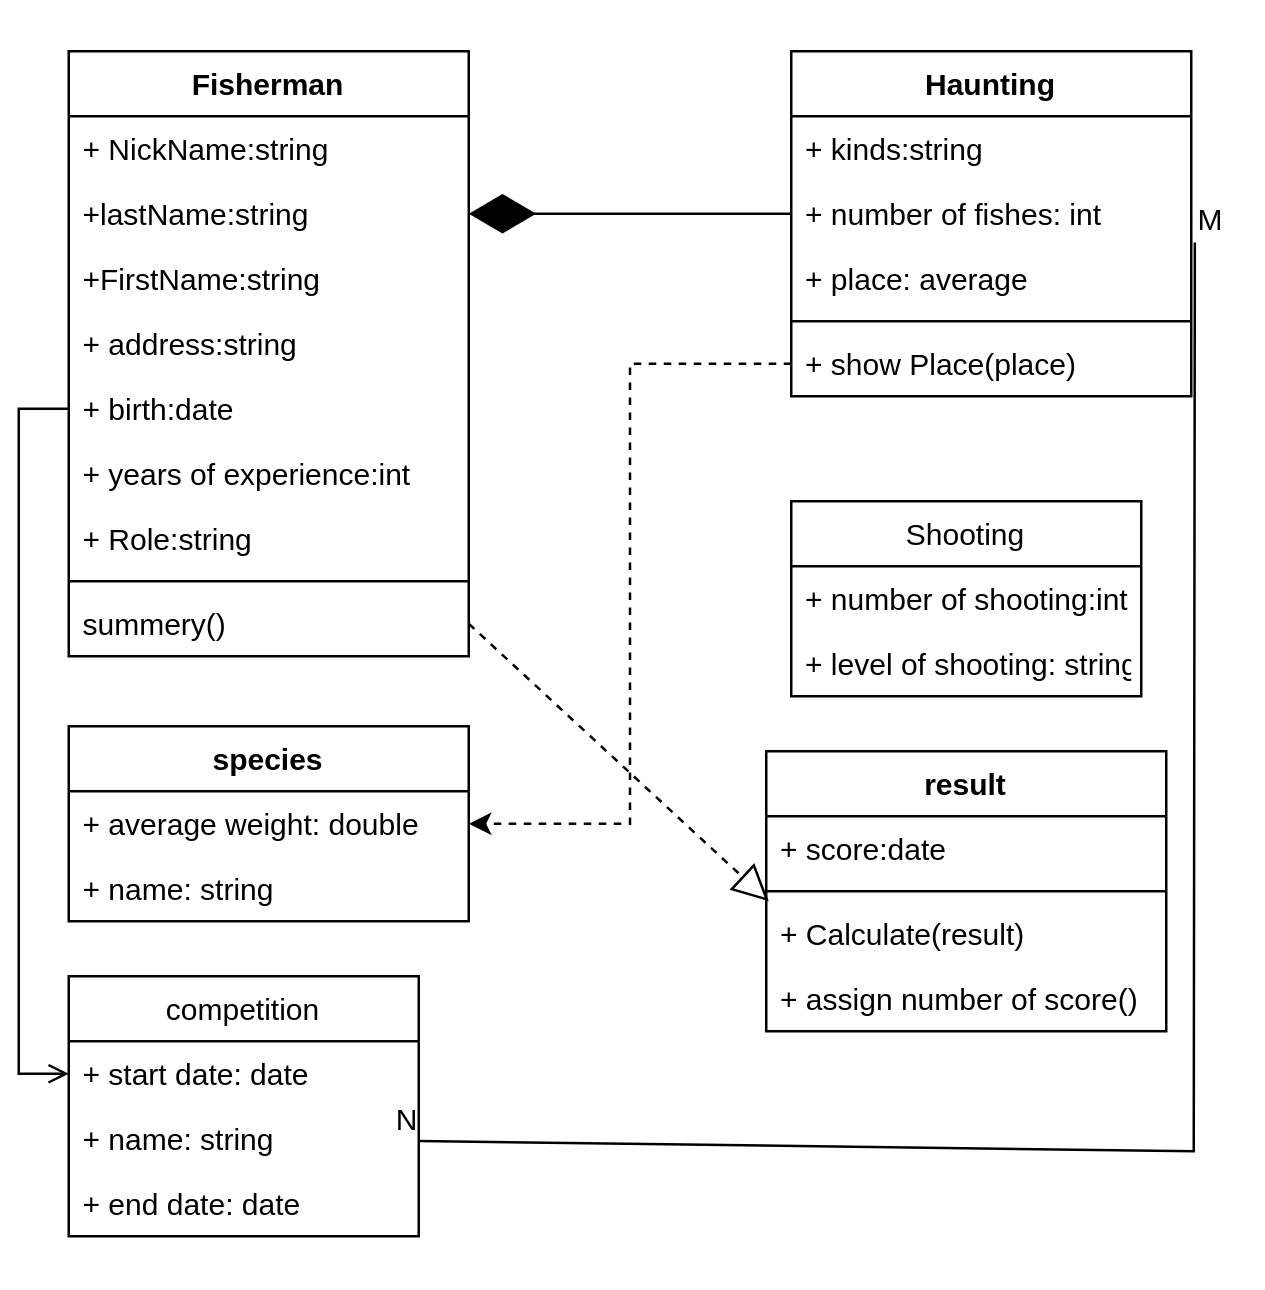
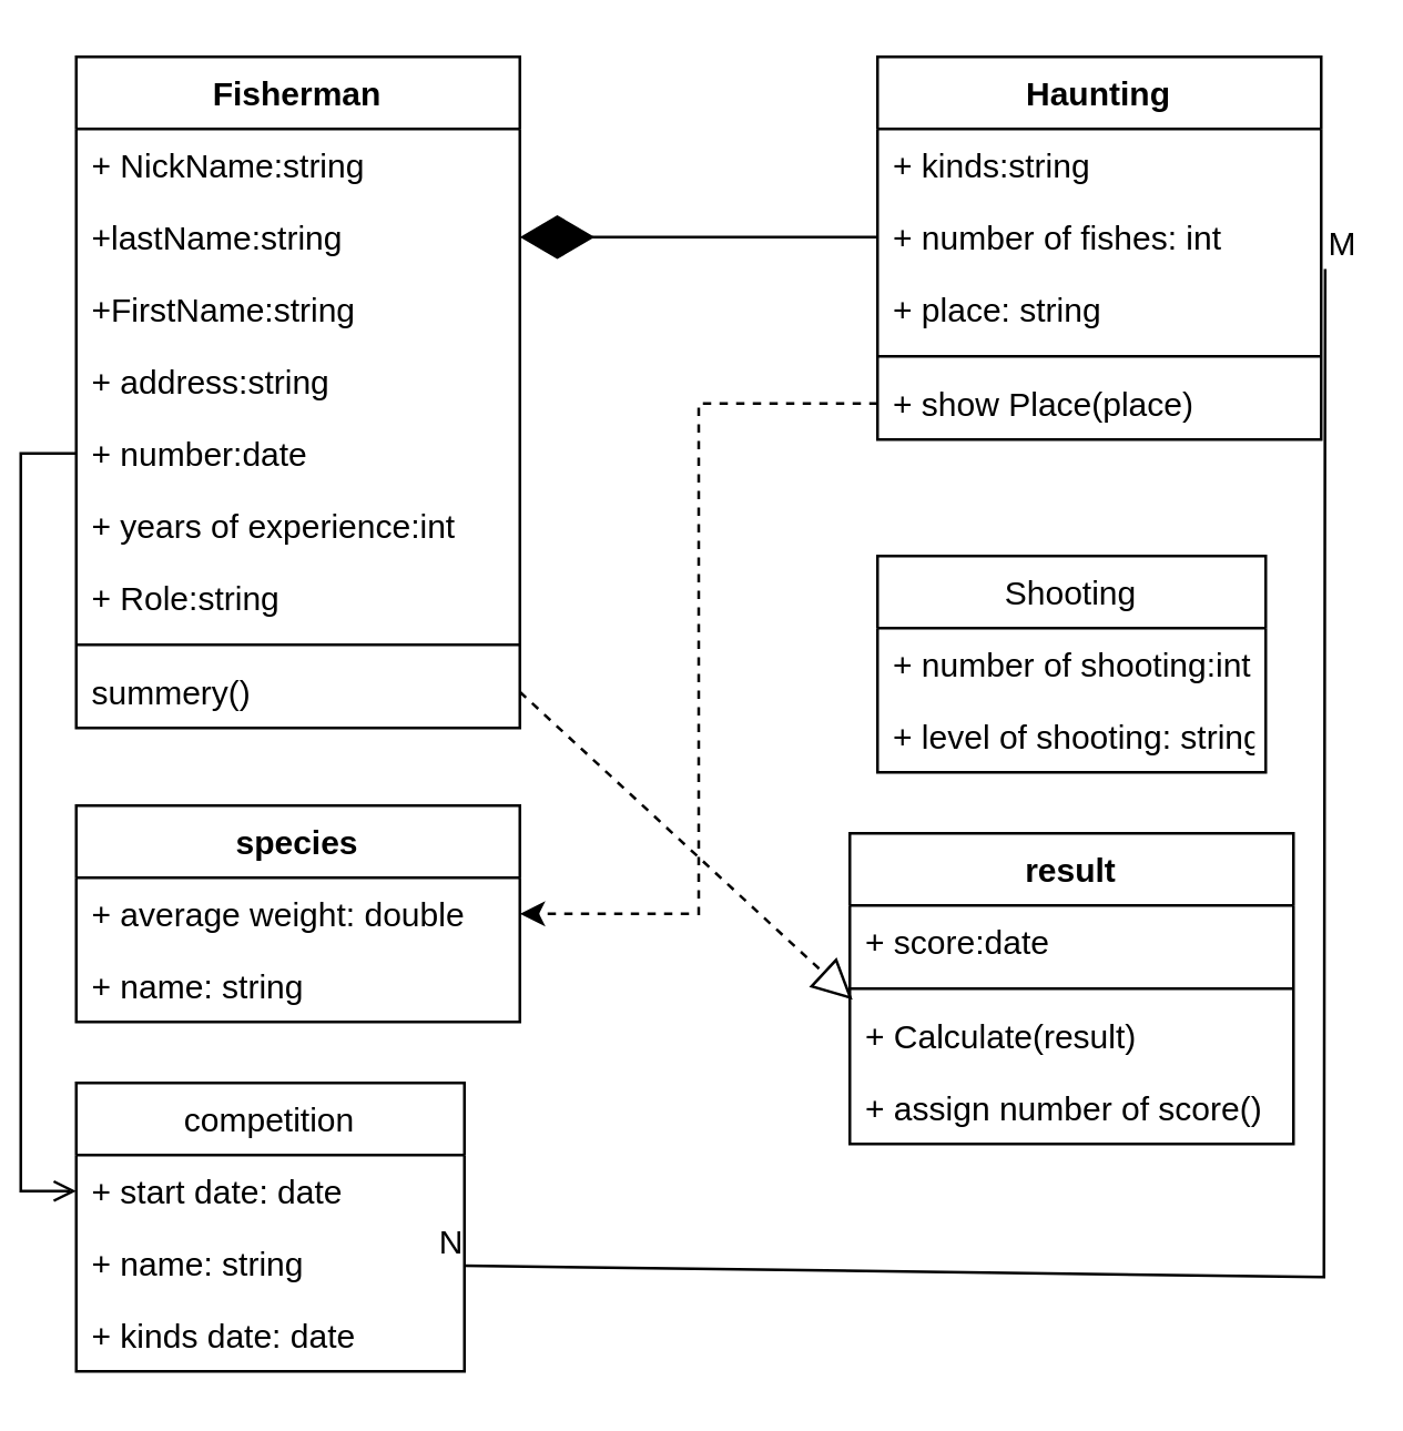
- <mxCell id="18" value="+ place: average" style="text;strokeColor=none;fillColor=none;align=left;verticalAlign=top;spacingLeft=4;spacingRight=4;overflow=hidden;rotatable=0;points=[[0,0.5],[1,0.5]];portConstraint=eastwest;" vertex="1" parent="15"><mxGeometry y="78" width="160" height="26" as="geometry" /></mxCell>
+ <mxCell id="18" value="+ place: string" style="text;strokeColor=none;fillColor=none;align=left;verticalAlign=top;spacingLeft=4;spacingRight=4;overflow=hidden;rotatable=0;points=[[0,0.5],[1,0.5]];portConstraint=eastwest;" vertex="1" parent="15"><mxGeometry y="78" width="160" height="26" as="geometry" /></mxCell>
- <mxCell id="7" value="+ birth:date" style="text;strokeColor=none;fillColor=none;align=left;verticalAlign=top;spacingLeft=4;spacingRight=4;overflow=hidden;rotatable=0;points=[[0,0.5],[1,0.5]];portConstraint=eastwest;" vertex="1" parent="2"><mxGeometry y="130" width="160" height="26" as="geometry" /></mxCell>
+ <mxCell id="7" value="+ number:date" style="text;strokeColor=none;fillColor=none;align=left;verticalAlign=top;spacingLeft=4;spacingRight=4;overflow=hidden;rotatable=0;points=[[0,0.5],[1,0.5]];portConstraint=eastwest;" vertex="1" parent="2"><mxGeometry y="130" width="160" height="26" as="geometry" /></mxCell>
- <mxCell id="32" value="+ end date: date" style="text;strokeColor=none;fillColor=none;align=left;verticalAlign=top;spacingLeft=4;spacingRight=4;overflow=hidden;rotatable=0;points=[[0,0.5],[1,0.5]];portConstraint=eastwest;" vertex="1" parent="29"><mxGeometry y="78" width="140" height="26" as="geometry" /></mxCell>
+ <mxCell id="32" value="+ kinds date: date" style="text;strokeColor=none;fillColor=none;align=left;verticalAlign=top;spacingLeft=4;spacingRight=4;overflow=hidden;rotatable=0;points=[[0,0.5],[1,0.5]];portConstraint=eastwest;" vertex="1" parent="29"><mxGeometry y="78" width="140" height="26" as="geometry" /></mxCell>
